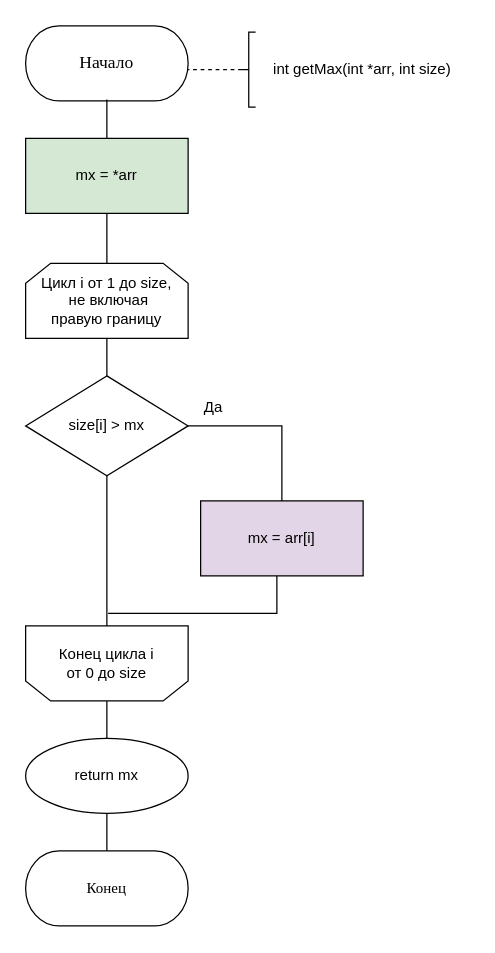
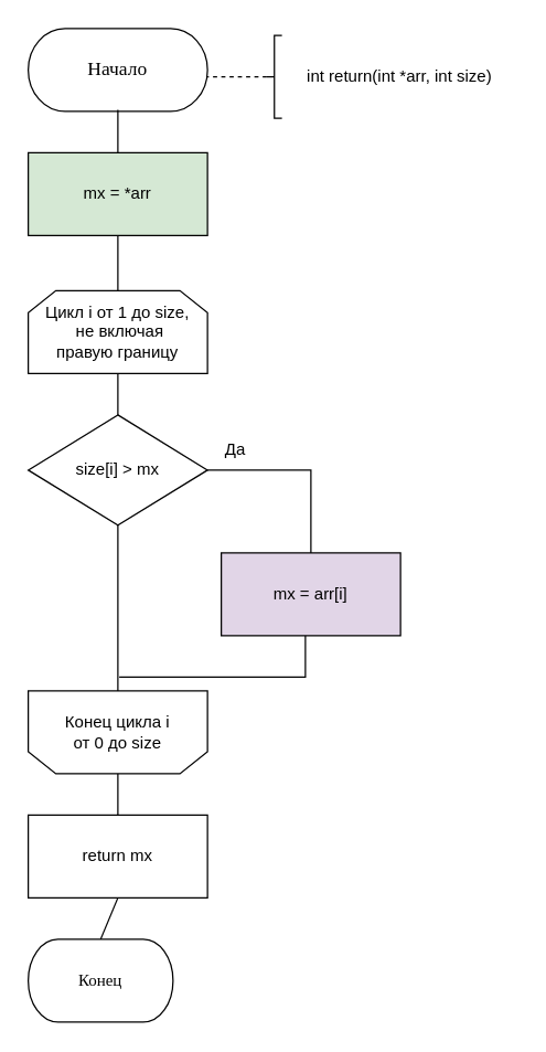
- <mxCell id="5" value="int getMax(int *arr, int size)" style="text;html=1;align=center;verticalAlign=middle;resizable=0;points=[];autosize=1;strokeColor=none;fillColor=none;" parent="1" vertex="1"><mxGeometry x="204" y="40" width="170" height="30" as="geometry" /></mxCell>
+ <mxCell id="5" value="int return(int *arr, int size)" style="text;html=1;align=center;verticalAlign=middle;resizable=0;points=[];autosize=1;strokeColor=none;fillColor=none;" parent="1" vertex="1"><mxGeometry x="204" y="40" width="170" height="30" as="geometry" /></mxCell>
- <mxCell id="19" value="return mx" style="ellipse;whiteSpace=wrap;html=1;absoluteArcSize=1;arcSize=14;strokeWidth=1;" parent="1" vertex="1"><mxGeometry x="20" y="590" width="130" height="60" as="geometry" /></mxCell>
+ <mxCell id="19" value="return mx" style="rounded=0;whiteSpace=wrap;html=1;absoluteArcSize=1;arcSize=14;strokeWidth=1;" parent="1" vertex="1"><mxGeometry x="20" y="590" width="130" height="60" as="geometry" /></mxCell>
- <mxCell id="7" value="&lt;div style=&quot;&quot;&gt;&lt;font style=&quot;font-family: Calibri; color: rgb(0, 0, 0); direction: ltr; letter-spacing: 0px; line-height: 120%; opacity: 1;&quot;&gt;Конец&lt;br&gt;&lt;/font&gt;&lt;/div&gt;" style="verticalAlign=middle;align=center;vsdxID=1;fillColor=#FFFFFF;gradientColor=none;shape=stencil(tVJBDsIgEHwNRxoEG+O51n8QS9uNCM2Ctv5eEI2ttV6Mt9md2d0MDBGFa2WnCGfOoz2qHirfErEjnINpFYIPiIiSiKK2qBq0Z1OlupNRGdHJXuKGIc1xluV5nOLsmjorxu71Psk1mJF8s83WX+USD4HD+XZ86PMkX1745KkcwFG0XnqwZsJpiY2i4RSttWwmlOuV6mbtj17m1n9ysvySf/ESwOtPa9A6RWLMv2cgtFJ+RHkD);strokeColor=#000000;spacingTop=-1;spacingBottom=-1;spacingLeft=-1;spacingRight=-1;points=[[0.5,0,0],[0.5,0.5,0],[1,0.5,0]];labelBackgroundColor=none;rounded=0;html=1;whiteSpace=wrap;" parent="1" vertex="1"><mxGeometry x="20" y="680" width="130" height="60" as="geometry" /></mxCell>
+ <mxCell id="7" value="&lt;div style=&quot;&quot;&gt;&lt;font style=&quot;font-family: Calibri; color: rgb(0, 0, 0); direction: ltr; letter-spacing: 0px; line-height: 120%; opacity: 1;&quot;&gt;Конец&lt;br&gt;&lt;/font&gt;&lt;/div&gt;" style="verticalAlign=middle;align=center;vsdxID=1;fillColor=#FFFFFF;gradientColor=none;shape=stencil(tVJBDsIgEHwNRxoEG+O51n8QS9uNCM2Ctv5eEI2ttV6Mt9md2d0MDBGFa2WnCGfOoz2qHirfErEjnINpFYIPiIiSiKK2qBq0Z1OlupNRGdHJXuKGIc1xluV5nOLsmjorxu71Psk1mJF8s83WX+USD4HD+XZ86PMkX1745KkcwFG0XnqwZsJpiY2i4RSttWwmlOuV6mbtj17m1n9ysvySf/ESwOtPa9A6RWLMv2cgtFJ+RHkD);strokeColor=#000000;spacingTop=-1;spacingBottom=-1;spacingLeft=-1;spacingRight=-1;points=[[0.5,0,0],[0.5,0.5,0],[1,0.5,0]];labelBackgroundColor=none;rounded=0;html=1;whiteSpace=wrap;" parent="1" vertex="1"><mxGeometry x="20" y="680" width="105" height="60" as="geometry" /></mxCell>
